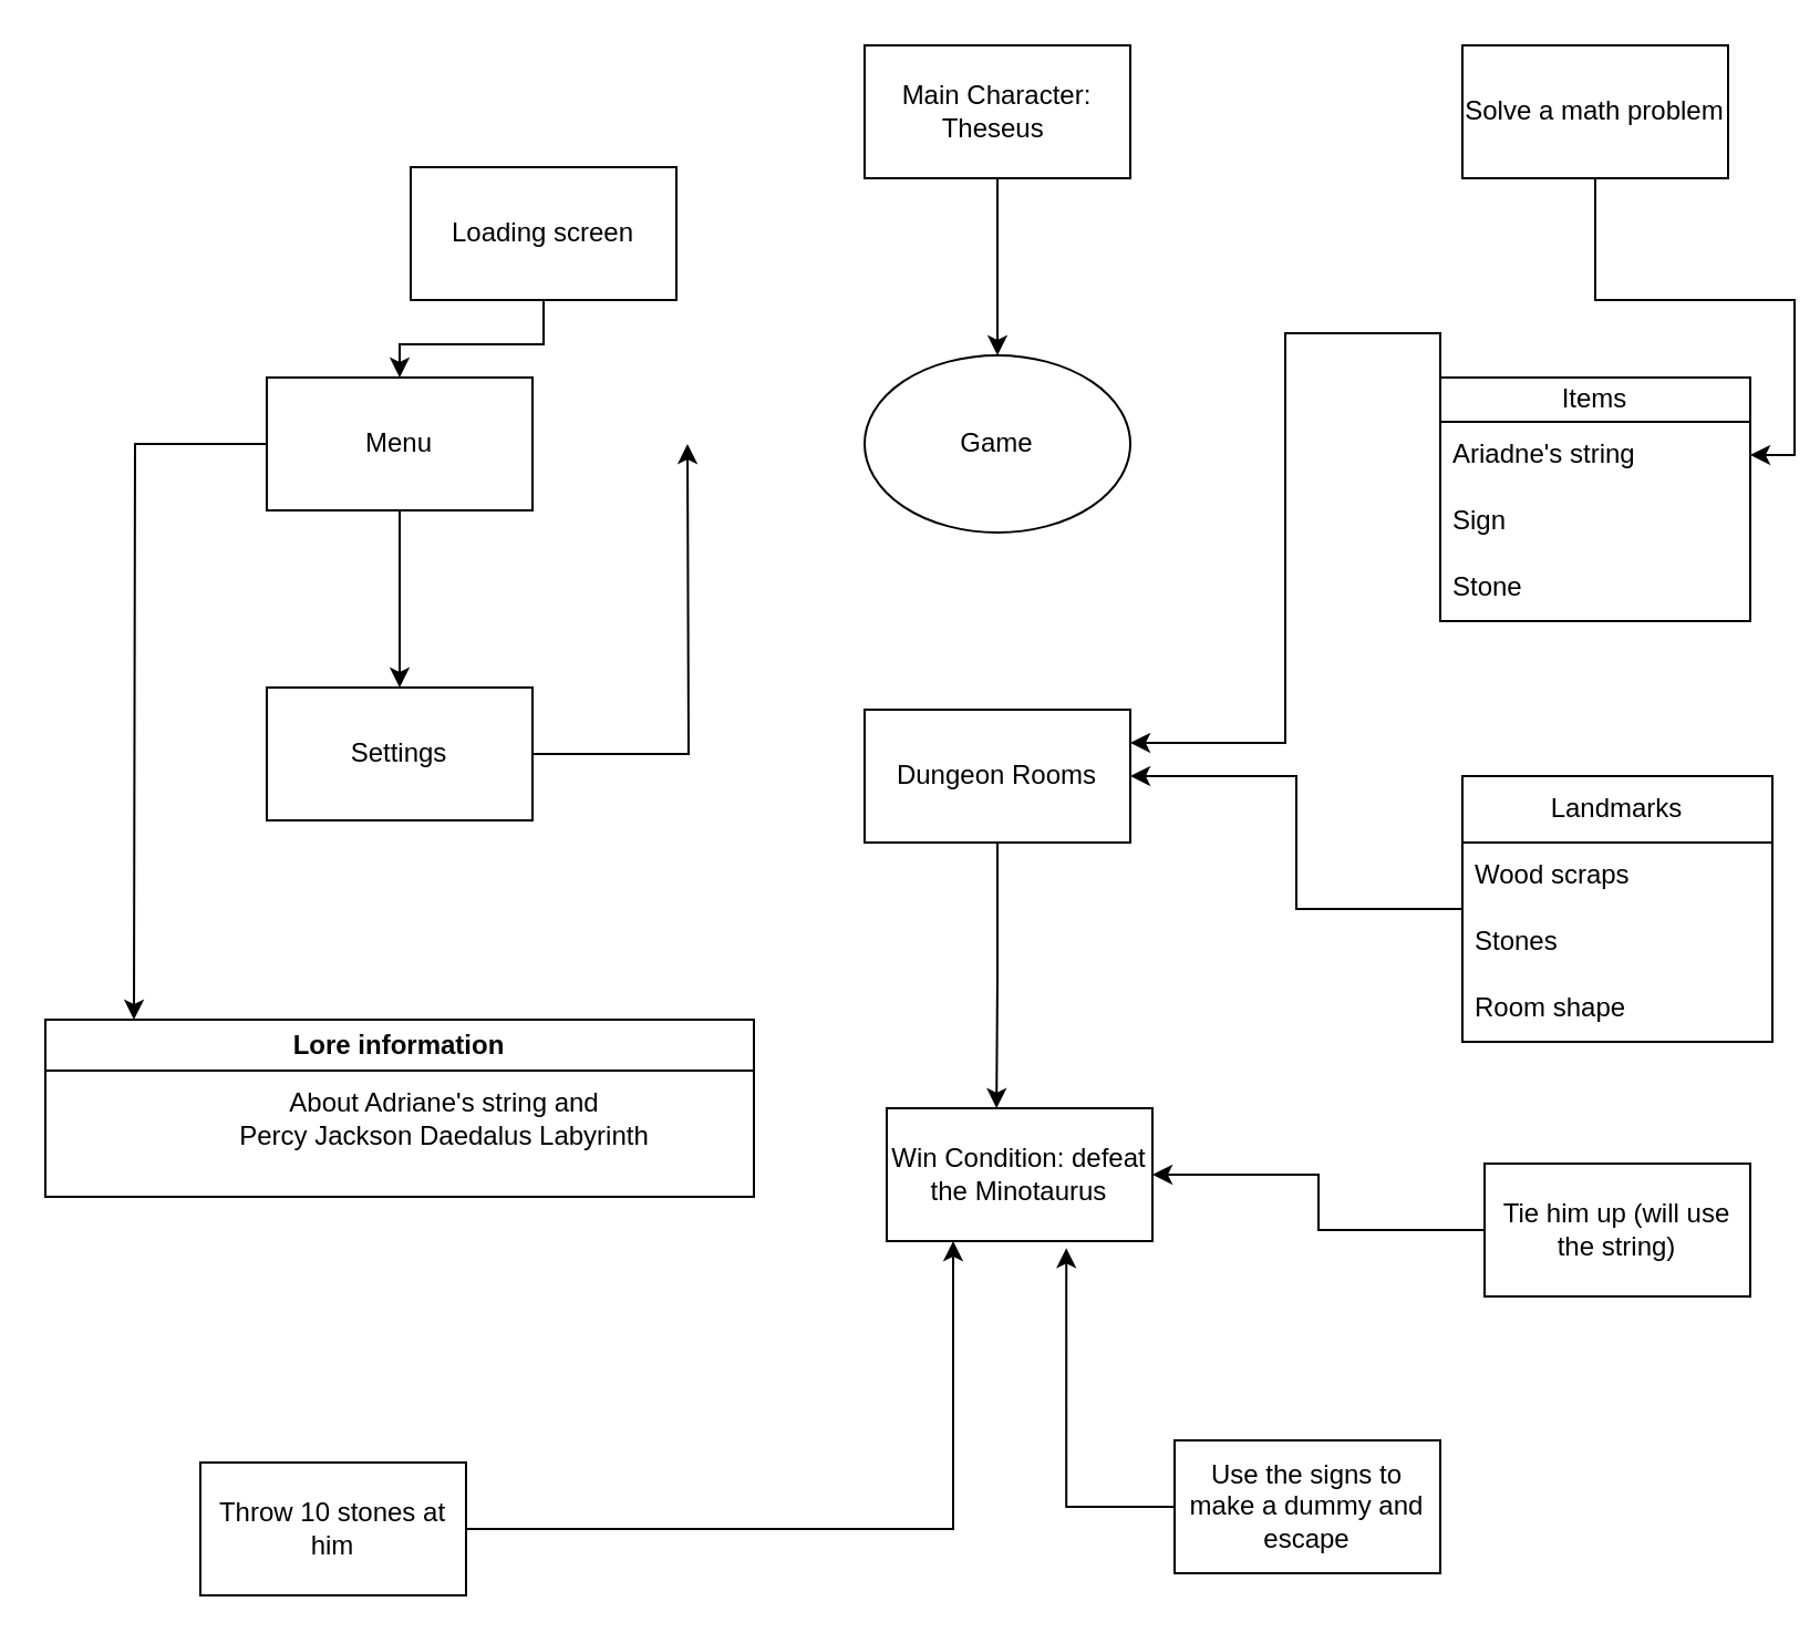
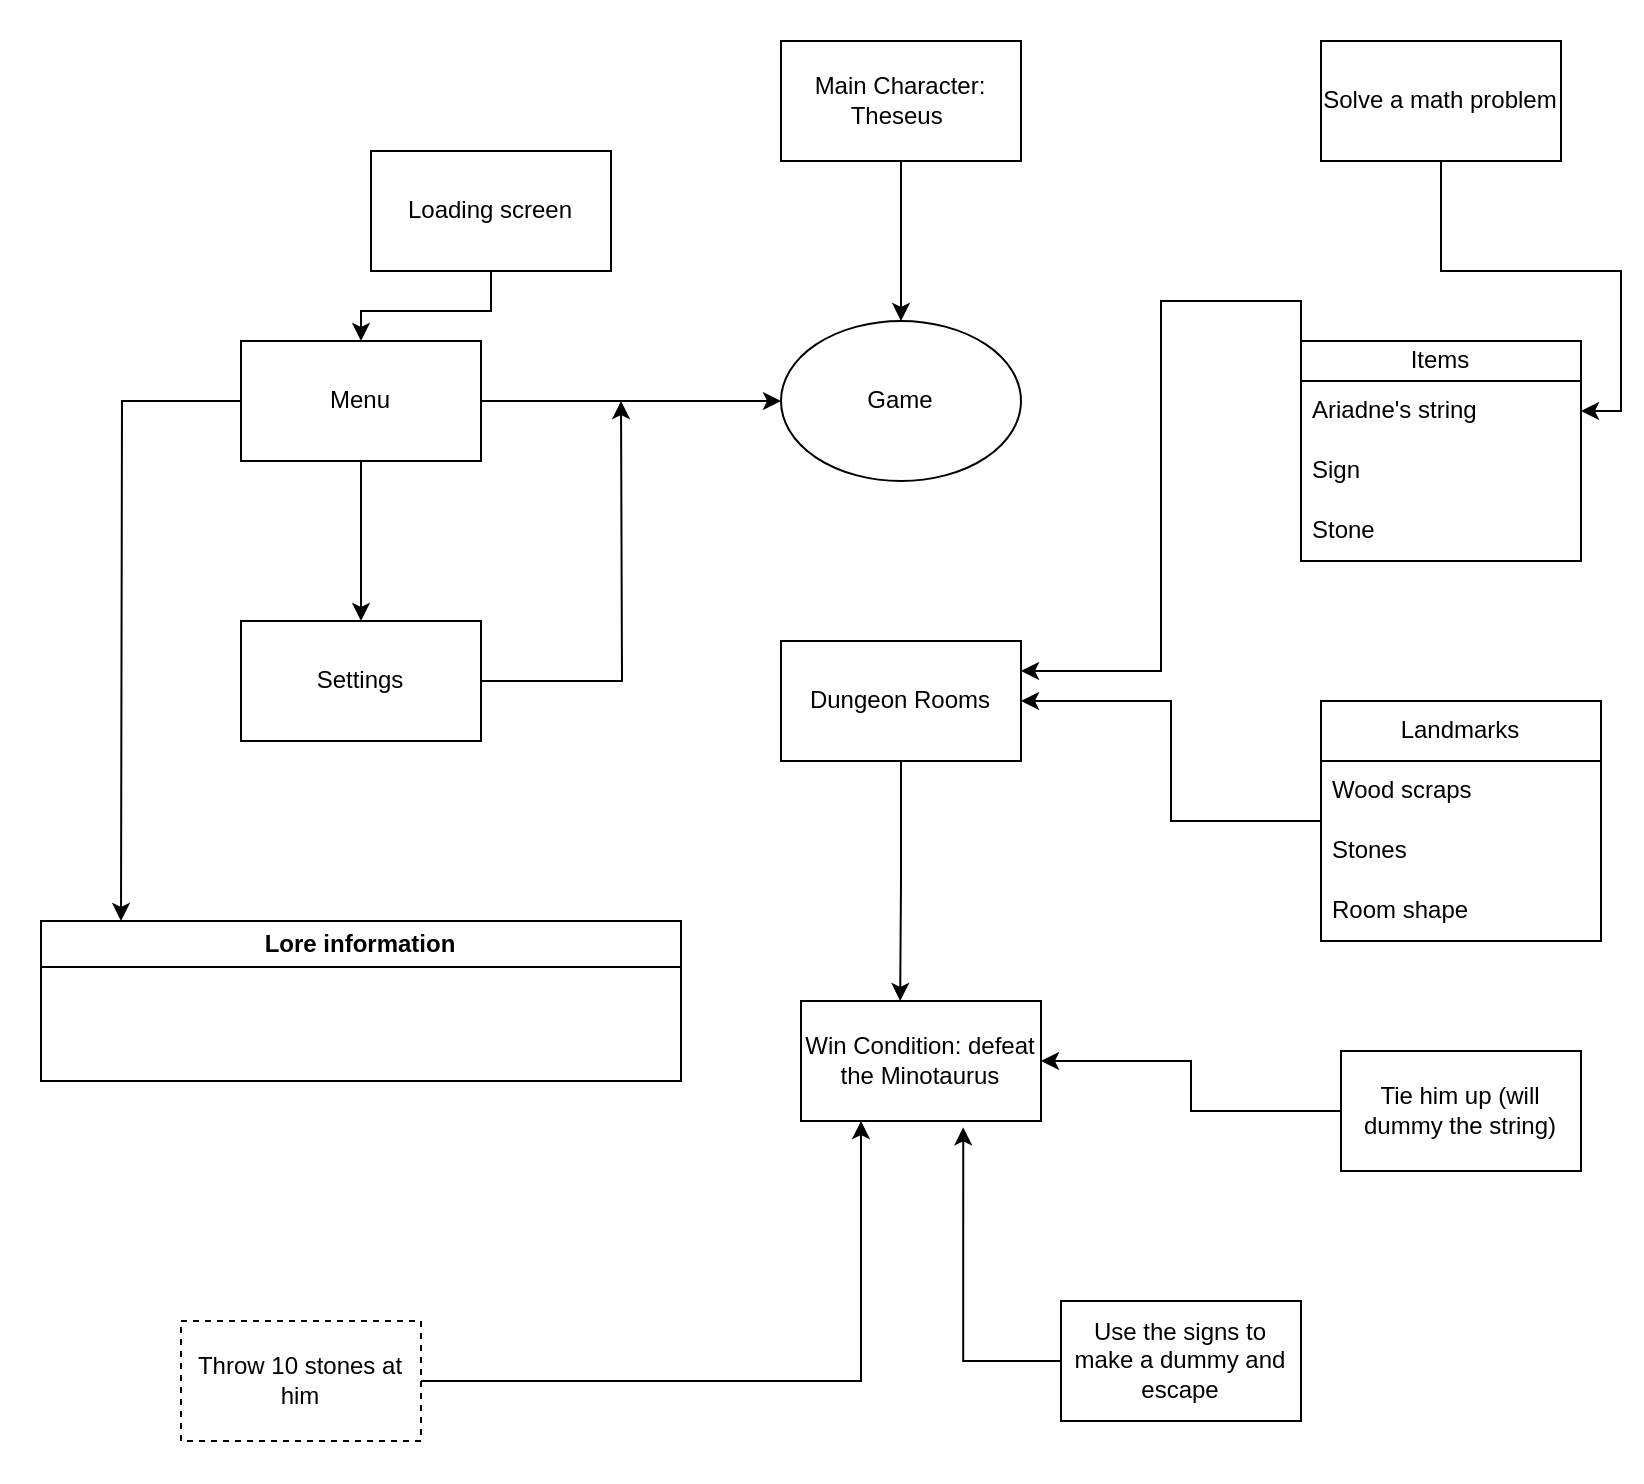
+ <mxCell id="4" style="edgeStyle=orthogonalEdgeStyle;rounded=0;orthogonalLoop=1;jettySize=auto;html=1;entryX=0;entryY=0.5;entryDx=0;entryDy=0;" edge="1" parent="1" source="7" target="8"><mxGeometry relative="1" as="geometry" /></mxCell>
- <mxCell id="24" value="About Adriane's string and &lt;br&gt;Percy Jackson Daedalus Labyrinth" style="text;html=1;align=center;verticalAlign=middle;resizable=0;points=[];autosize=1;strokeColor=none;fillColor=none;" vertex="1" parent="23"><mxGeometry x="75" y="25" width="210" height="40" as="geometry" /></mxCell>
- <mxCell id="33" value="Tie him up (will use the string)" style="rounded=0;whiteSpace=wrap;html=1;" vertex="1" parent="1"><mxGeometry x="670" y="525" width="120" height="60" as="geometry" /></mxCell>
+ <mxCell id="33" value="Tie him up (will dummy the string)" style="rounded=0;whiteSpace=wrap;html=1;" vertex="1" parent="1"><mxGeometry x="670" y="525" width="120" height="60" as="geometry" /></mxCell>
- <mxCell id="31" value="Throw 10 stones at him" style="rounded=0;whiteSpace=wrap;html=1;" vertex="1" parent="1"><mxGeometry x="90" y="660" width="120" height="60" as="geometry" /></mxCell>
+ <mxCell id="31" value="Throw 10 stones at him" style="rounded=0;whiteSpace=wrap;html=1;dashed=1;" vertex="1" parent="1"><mxGeometry x="90" y="660" width="120" height="60" as="geometry" /></mxCell>
